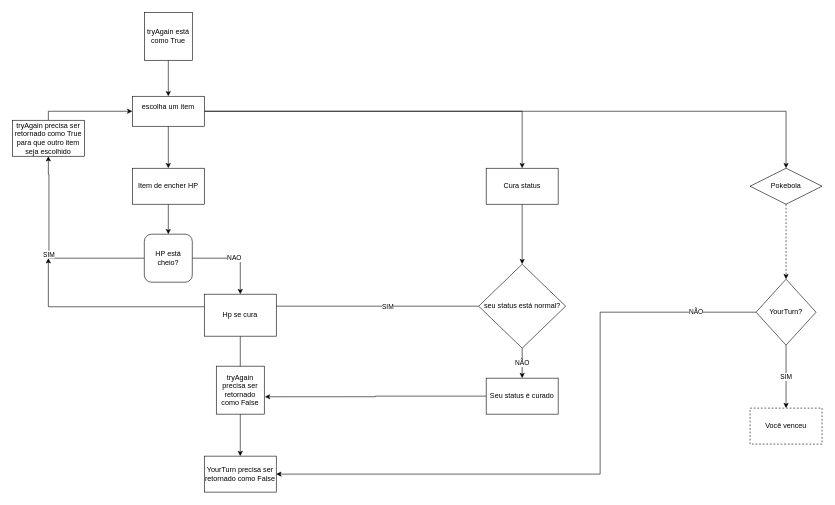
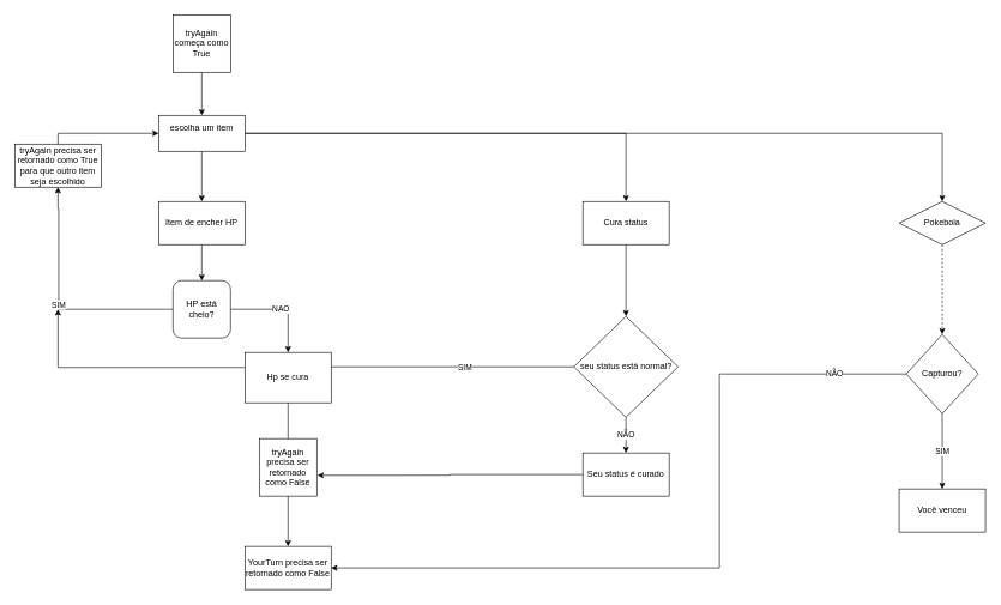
- <mxCell id="5" value="tryAgain está como True" style="whiteSpace=wrap;html=1;aspect=fixed;" vertex="1" parent="1"><mxGeometry x="240" y="20" width="80" height="80" as="geometry" /></mxCell>
+ <mxCell id="5" value="tryAgain começa como True" style="whiteSpace=wrap;html=1;aspect=fixed;" vertex="1" parent="1"><mxGeometry x="240" y="20" width="80" height="80" as="geometry" /></mxCell>
- <mxCell id="30" value="YourTurn?" style="rhombus;whiteSpace=wrap;html=1;" vertex="1" parent="1"><mxGeometry x="1260" y="465" width="100" height="110" as="geometry" /></mxCell>
+ <mxCell id="30" value="Capturou?" style="rhombus;whiteSpace=wrap;html=1;" vertex="1" parent="1"><mxGeometry x="1260" y="465" width="100" height="110" as="geometry" /></mxCell>
- <mxCell id="31" value="Você venceu" style="whiteSpace=wrap;html=1;dashed=1;" vertex="1" parent="1"><mxGeometry x="1250" y="680" width="120" height="60" as="geometry" /></mxCell>
+ <mxCell id="31" value="Você venceu" style="whiteSpace=wrap;html=1;" vertex="1" parent="1"><mxGeometry x="1250" y="680" width="120" height="60" as="geometry" /></mxCell>
